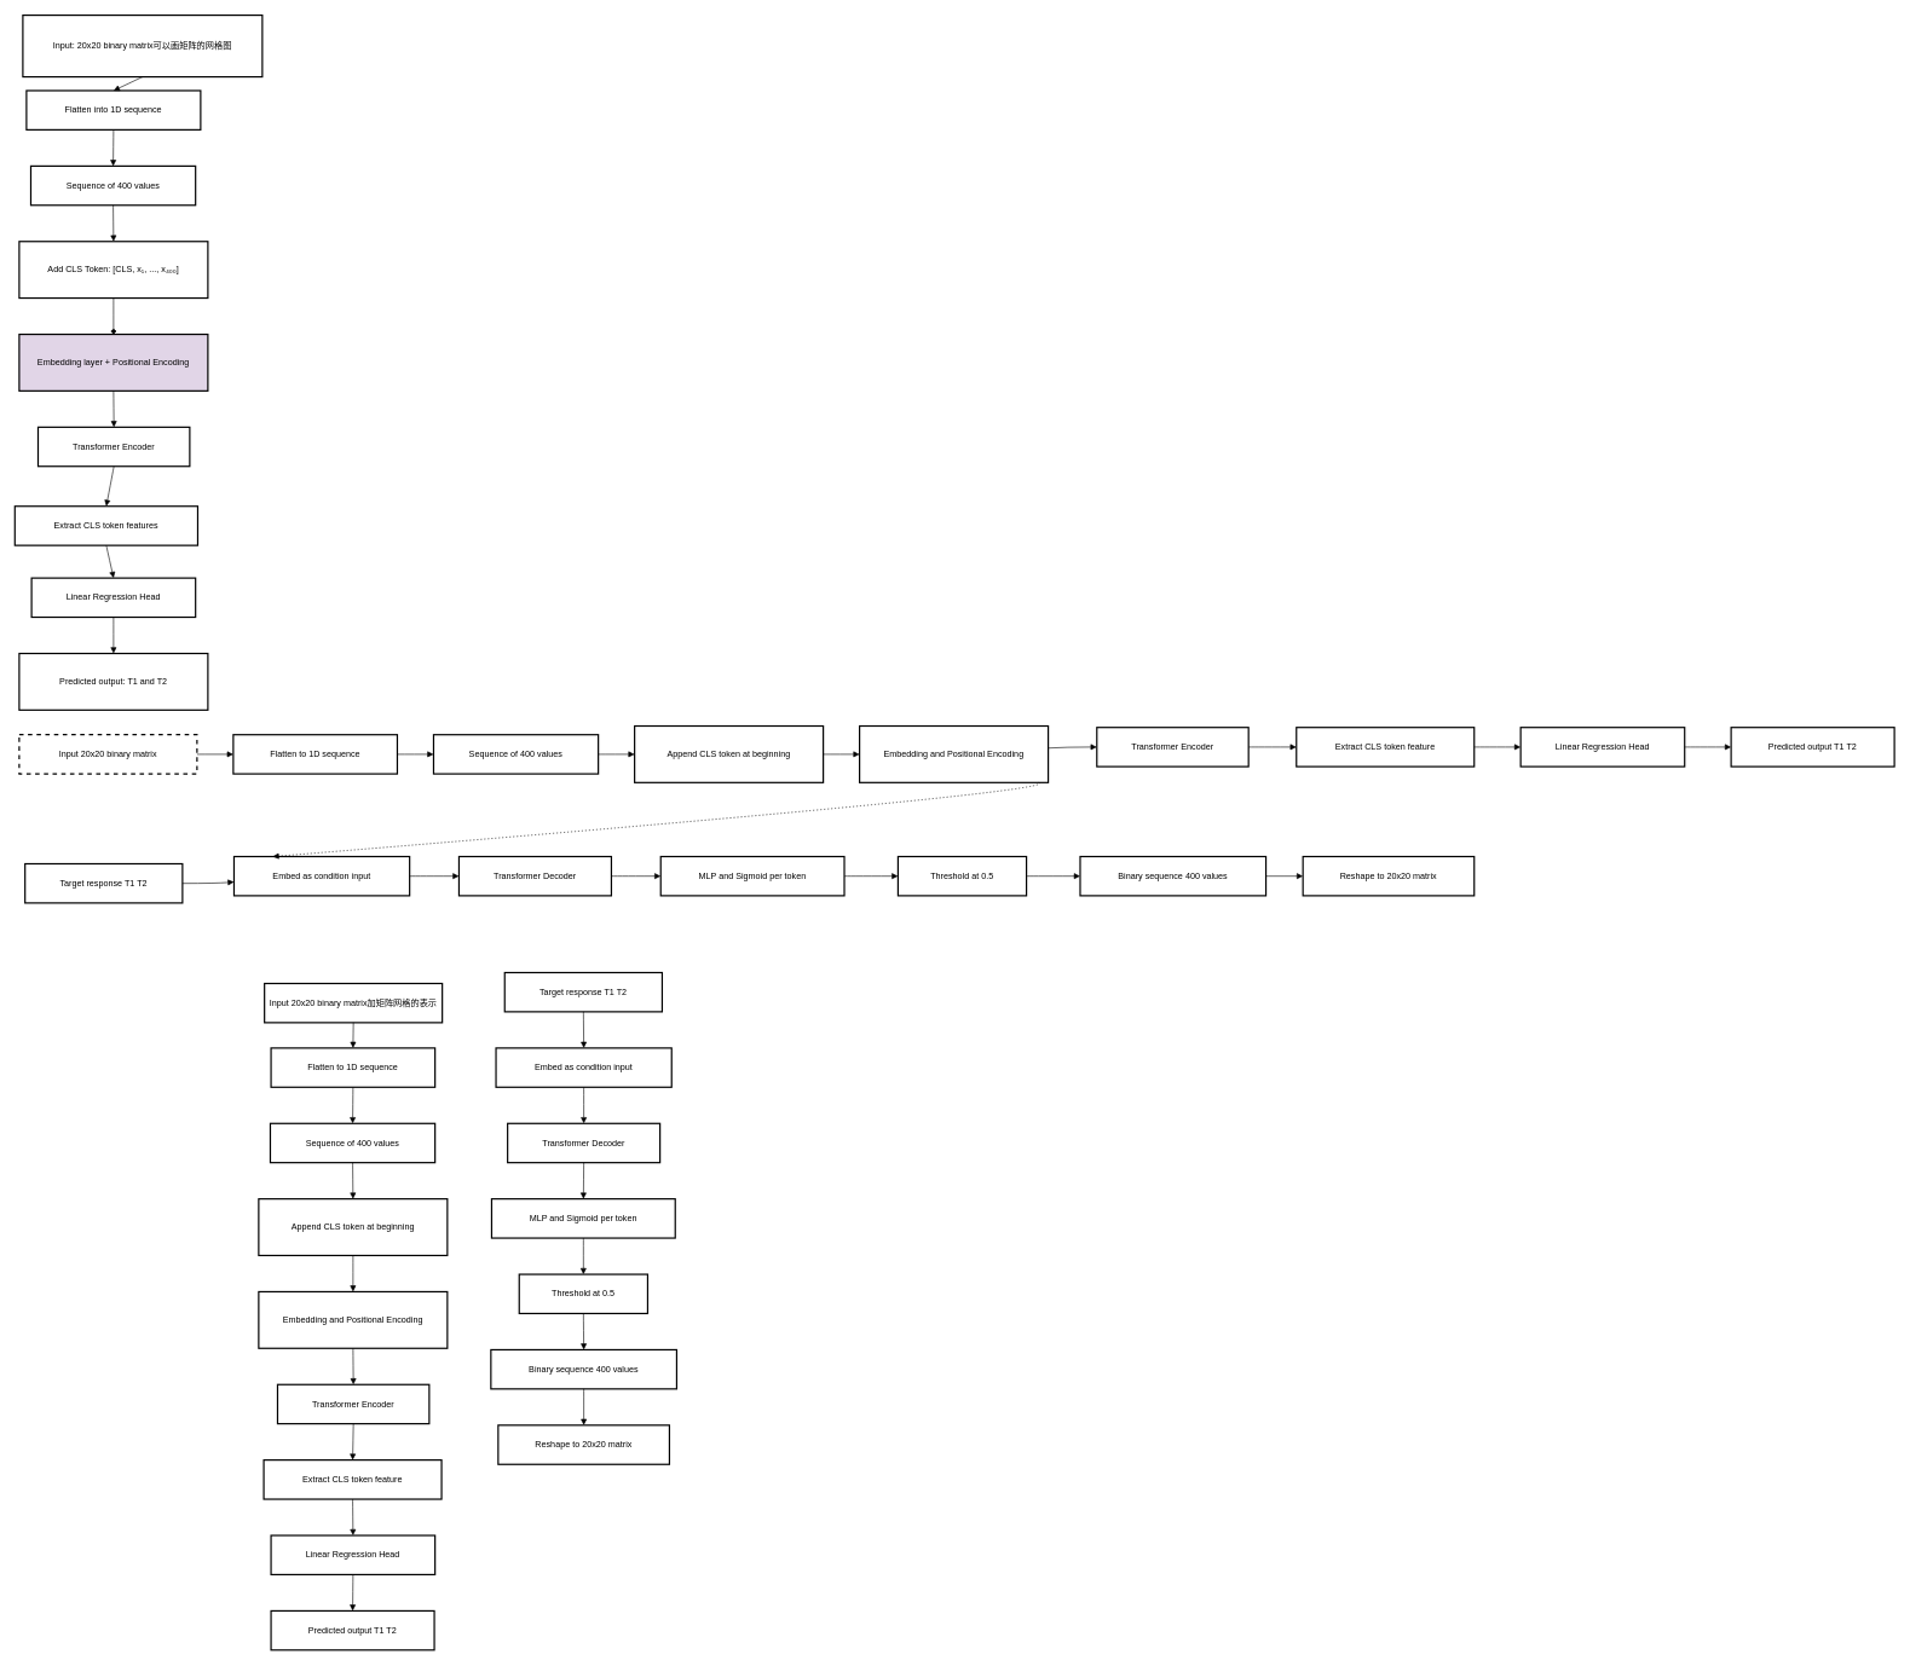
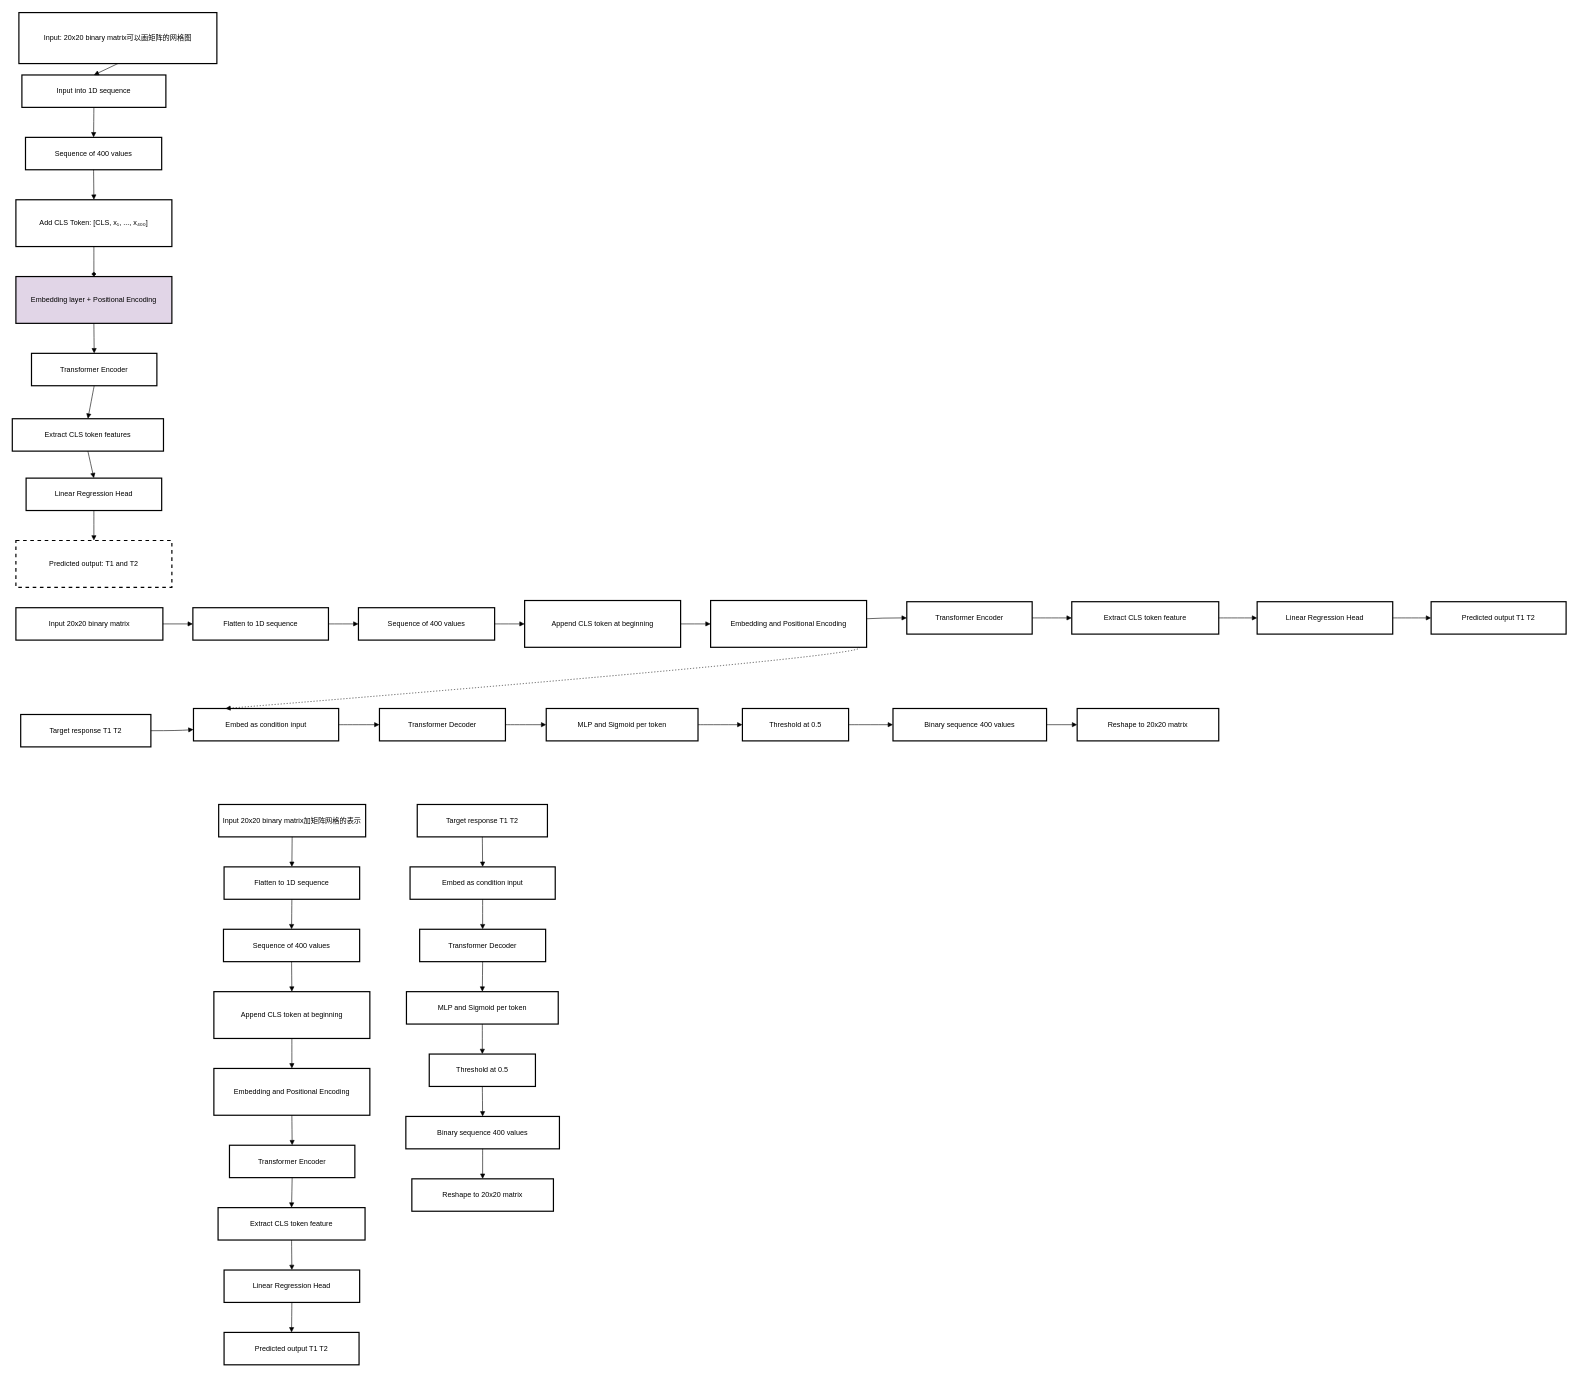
- <mxCell id="3" value="Flatten into 1D sequence" style="whiteSpace=wrap;strokeWidth=2;" vertex="1" parent="1"><mxGeometry x="36" y="124" width="240" height="54" as="geometry" /></mxCell>
+ <mxCell id="3" value="Input into 1D sequence" style="whiteSpace=wrap;strokeWidth=2;" vertex="1" parent="1"><mxGeometry x="36" y="124" width="240" height="54" as="geometry" /></mxCell>
- <mxCell id="10" value="Predicted output: T1 and T2" style="whiteSpace=wrap;strokeWidth=2;" vertex="1" parent="1"><mxGeometry x="26" y="900" width="260" height="78" as="geometry" /></mxCell>
+ <mxCell id="10" value="Predicted output: T1 and T2" style="whiteSpace=wrap;strokeWidth=2;dashed=1;" vertex="1" parent="1"><mxGeometry x="26" y="900" width="260" height="78" as="geometry" /></mxCell>
- <mxCell id="19" value="Input 20x20 binary matrix" style="whiteSpace=wrap;strokeWidth=2;dashed=1;" vertex="1" parent="1"><mxGeometry x="26" y="1012" width="245" height="54" as="geometry" /></mxCell>
+ <mxCell id="19" value="Input 20x20 binary matrix" style="whiteSpace=wrap;strokeWidth=2;" vertex="1" parent="1"><mxGeometry x="26" y="1012" width="245" height="54" as="geometry" /></mxCell>
- <mxCell id="50" value="Input 20x20 binary matrix加矩阵网格的表示" style="whiteSpace=wrap;strokeWidth=2;" vertex="1" parent="1"><mxGeometry x="364" y="1355" width="245" height="54" as="geometry" /></mxCell>
+ <mxCell id="50" value="Input 20x20 binary matrix加矩阵网格的表示" style="whiteSpace=wrap;strokeWidth=2;" vertex="1" parent="1"><mxGeometry x="364" y="1340" width="245" height="54" as="geometry" /></mxCell>
